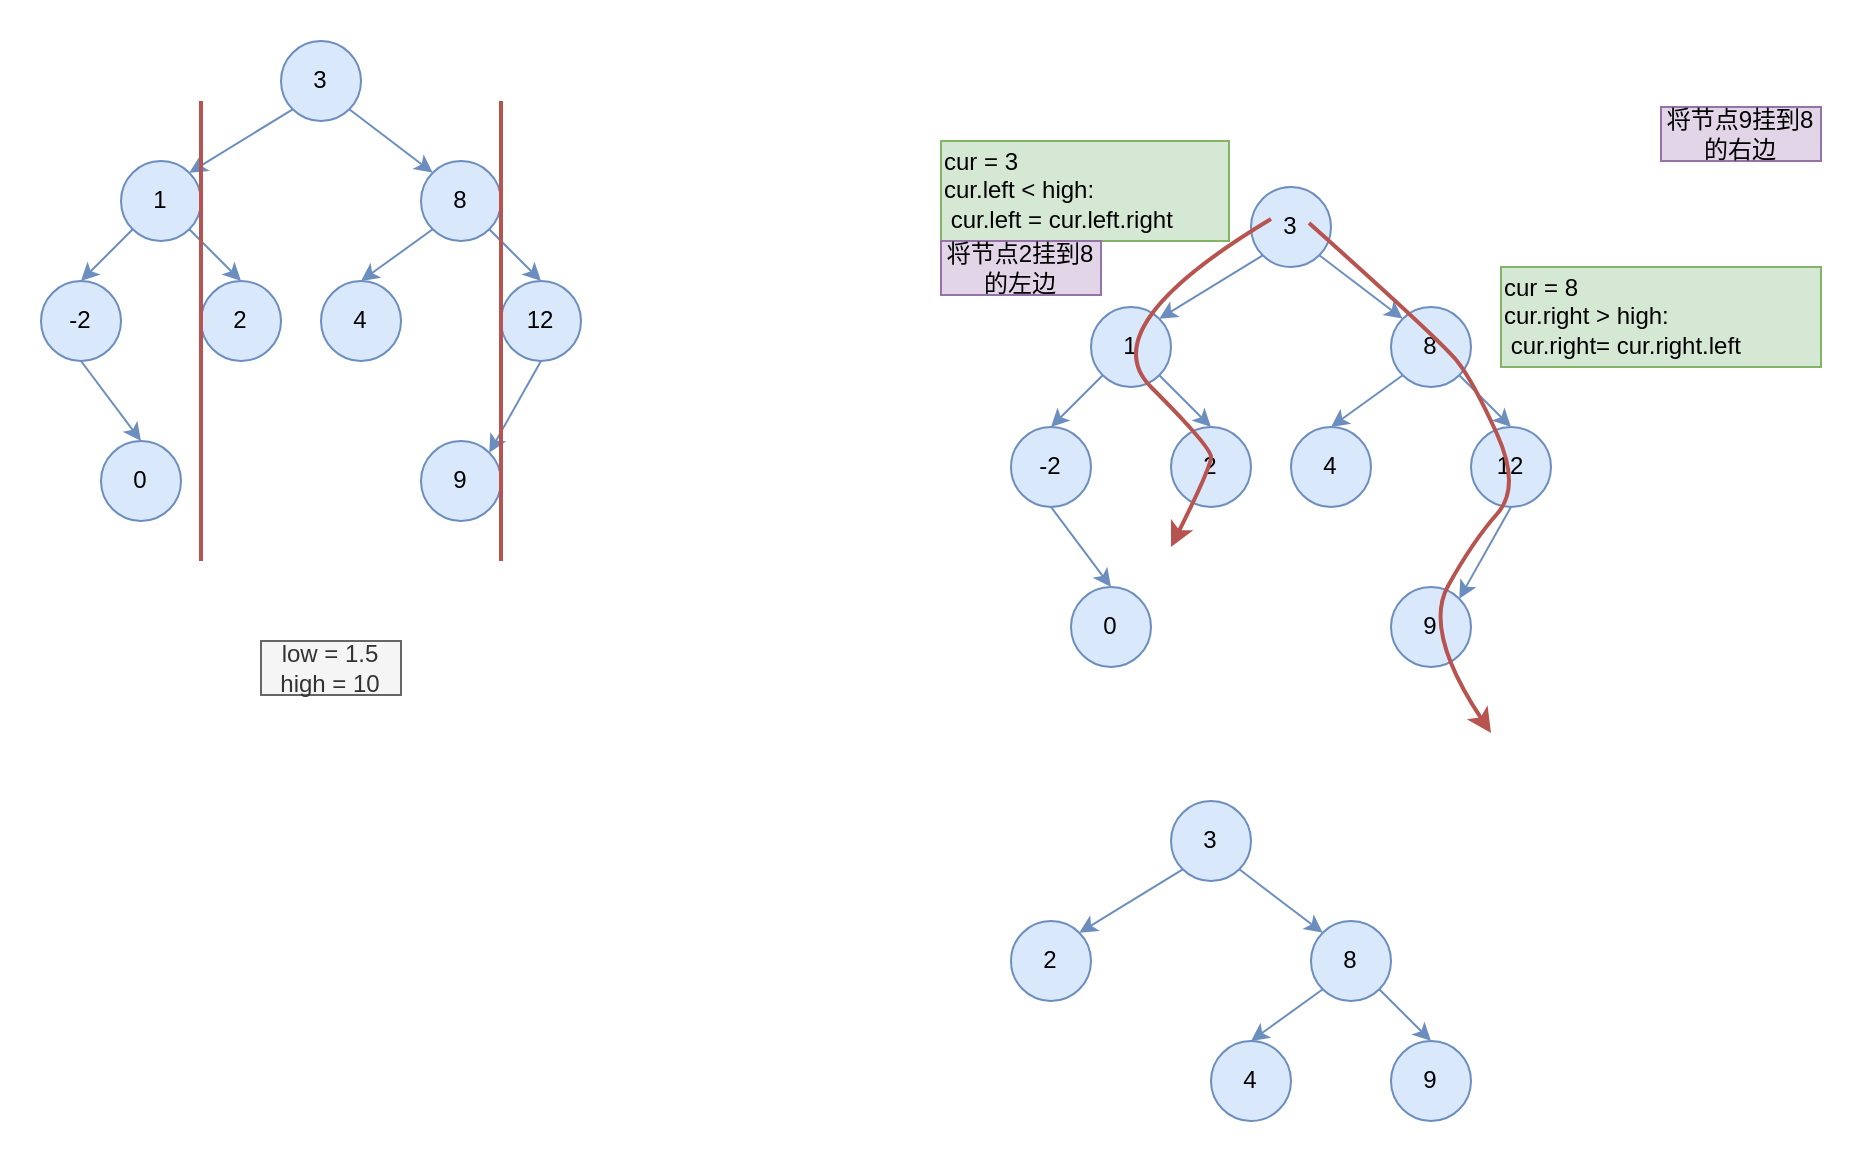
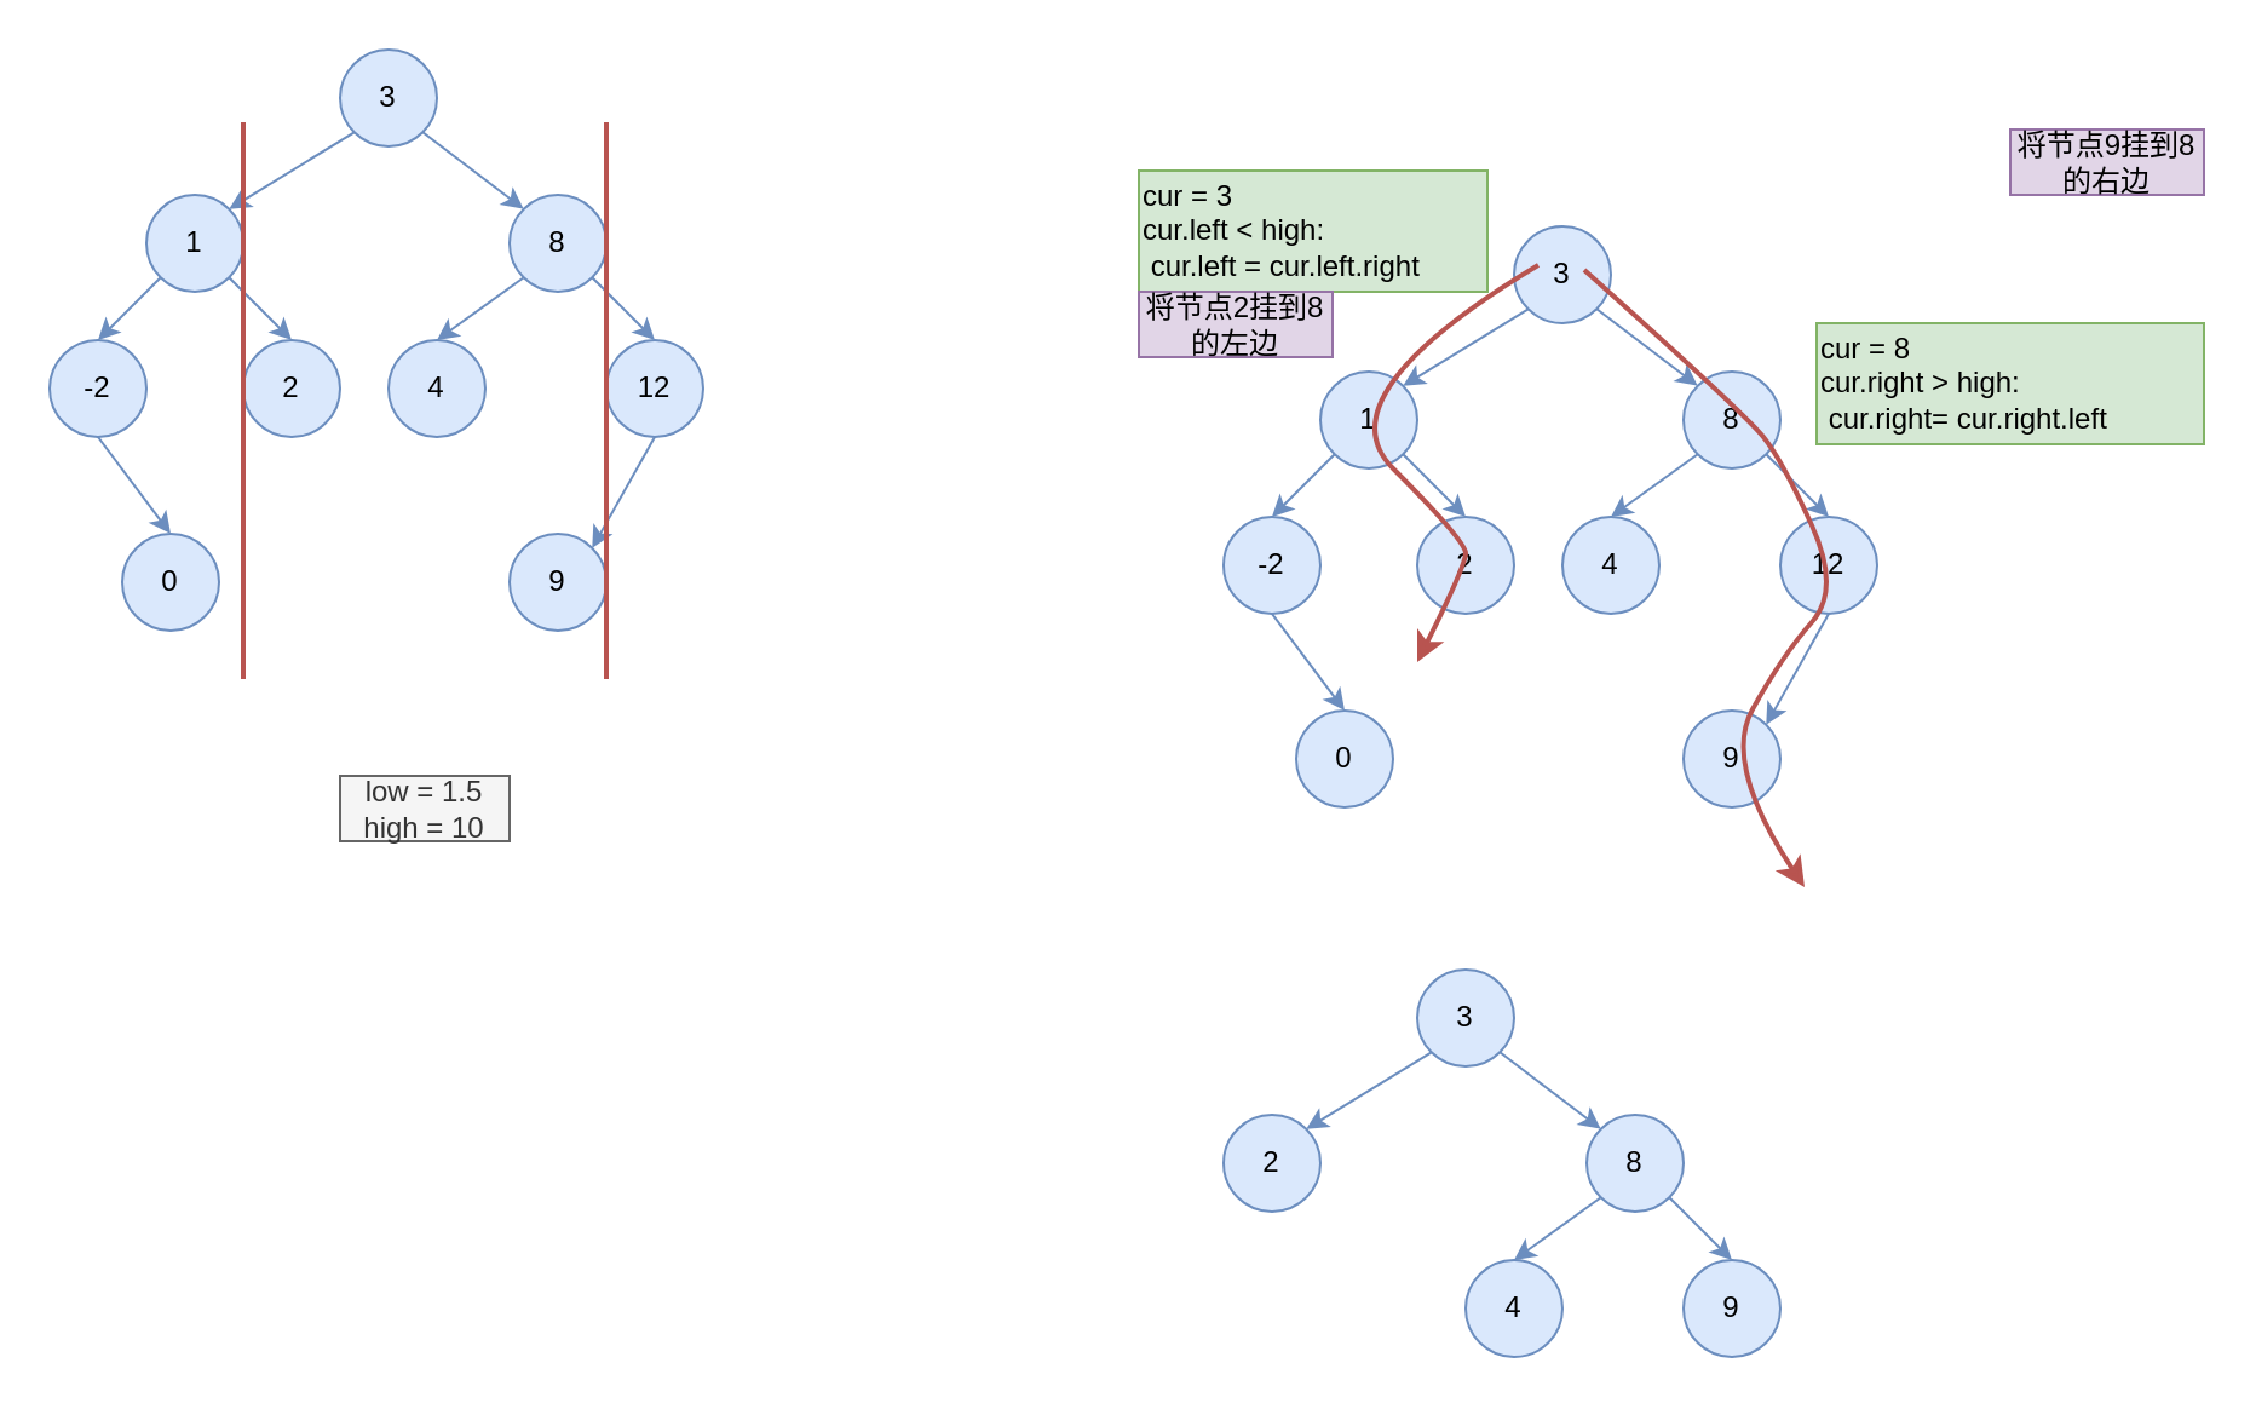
- <mxCell id="21" value="low = 1.5&lt;br&gt;high = 10" style="text;html=1;strokeColor=#666666;fillColor=#f5f5f5;align=center;verticalAlign=middle;whiteSpace=wrap;rounded=0;fontColor=#333333;" vertex="1" parent="1"><mxGeometry x="130" y="320" width="70" height="27" as="geometry" /></mxCell>
+ <mxCell id="21" value="low = 1.5&lt;br&gt;high = 10" style="text;html=1;strokeColor=#666666;fillColor=#f5f5f5;align=center;verticalAlign=middle;whiteSpace=wrap;rounded=0;fontColor=#333333;" vertex="1" parent="1"><mxGeometry x="140" y="320" width="70" height="27" as="geometry" /></mxCell>
